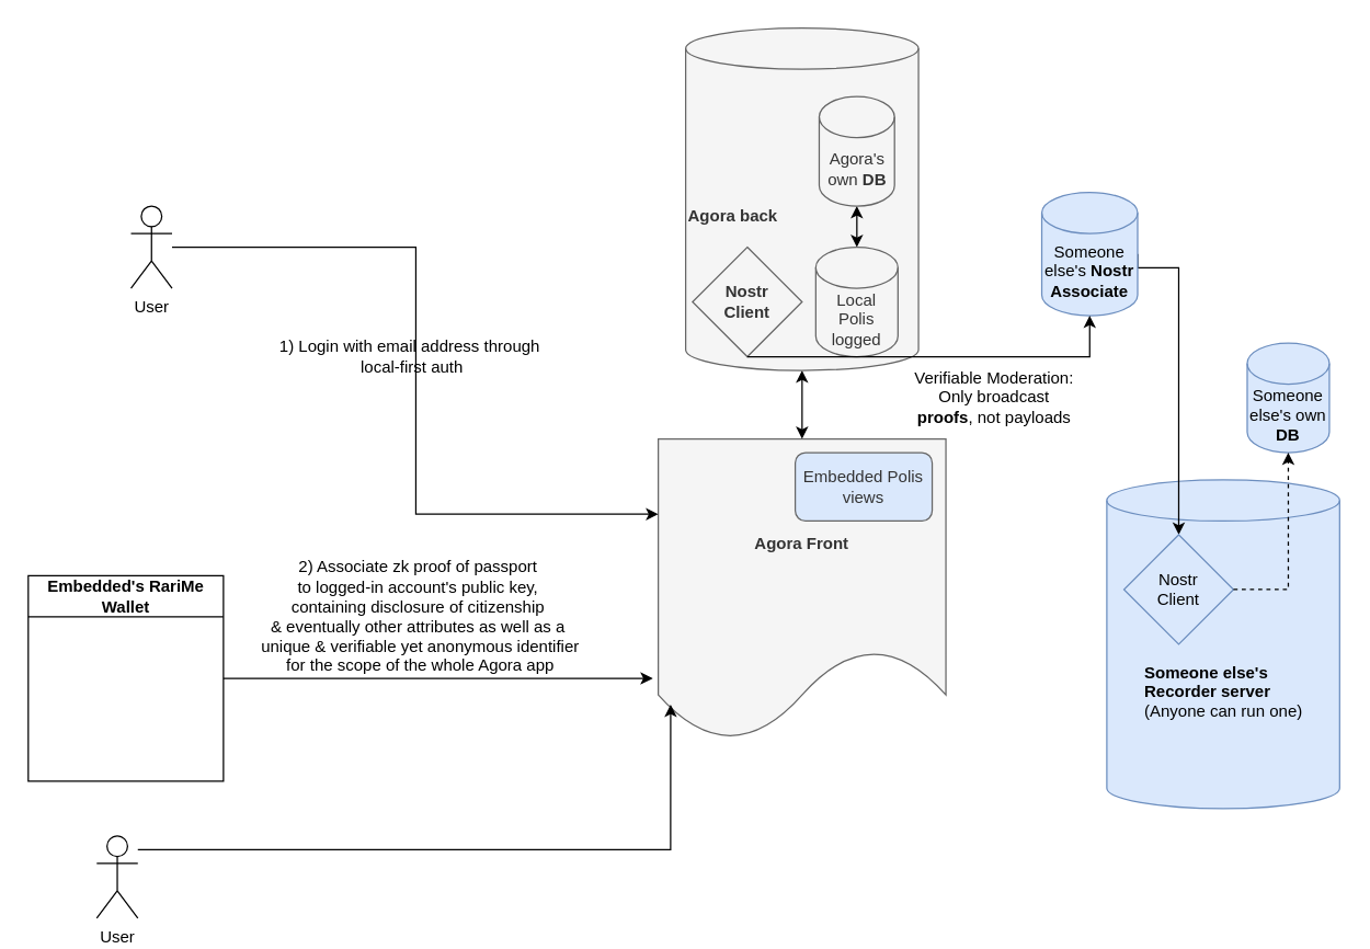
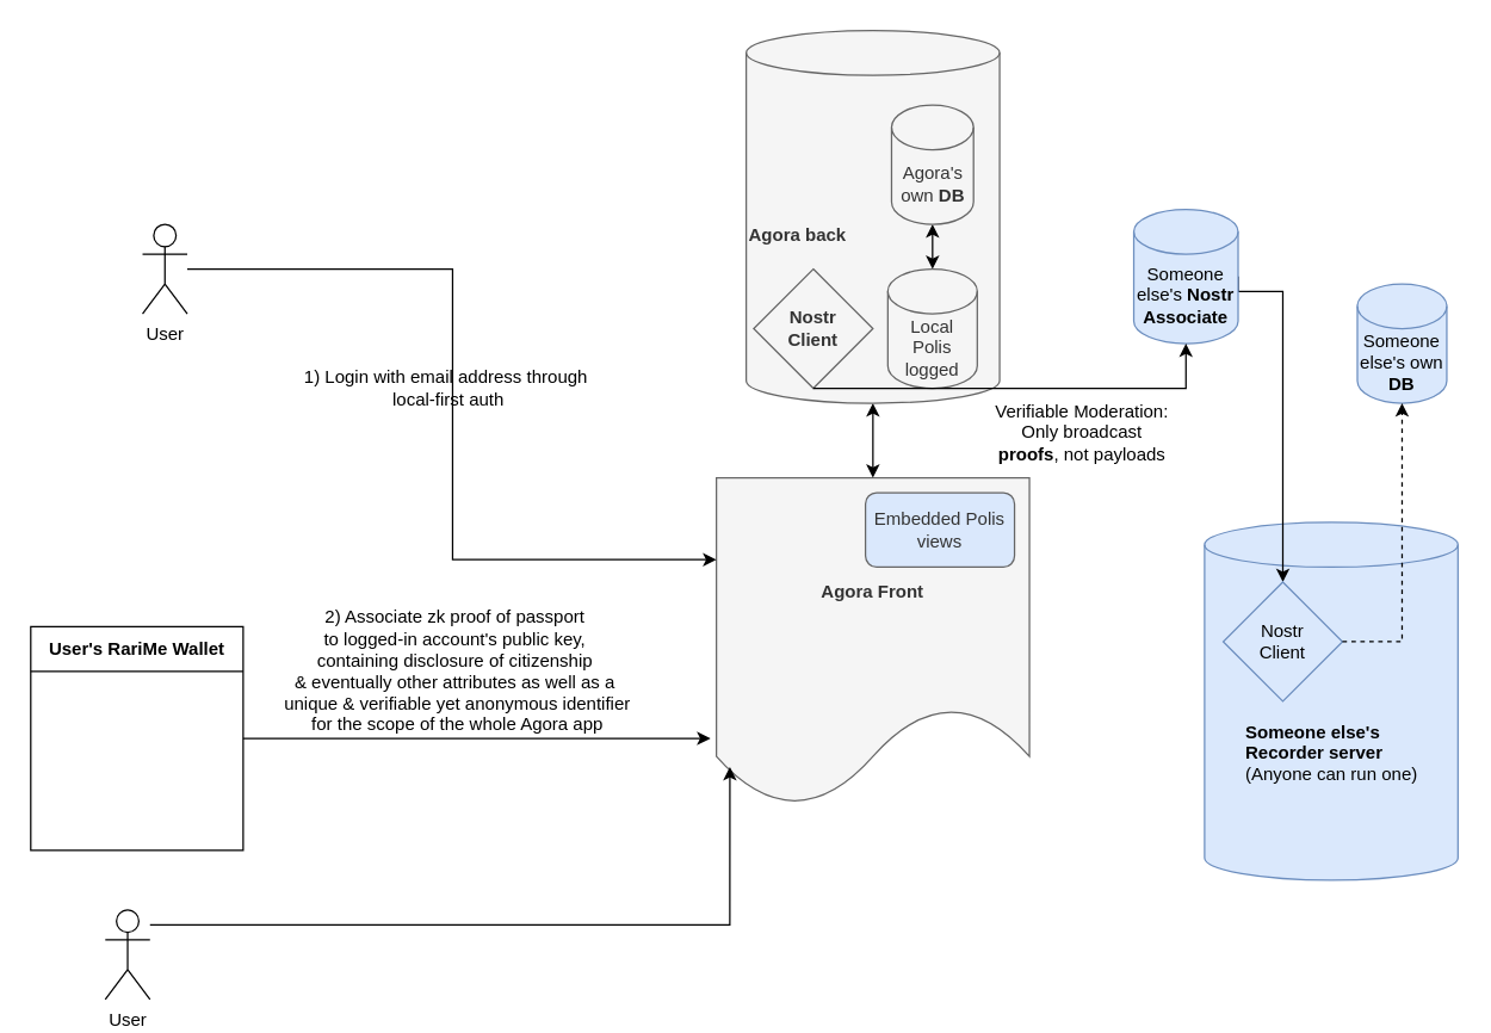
- <mxCell id="11" value="Someone else's own &lt;b&gt;DB&lt;/b&gt;" style="shape=cylinder3;whiteSpace=wrap;html=1;boundedLbl=1;backgroundOutline=1;size=15;fillColor=#dae8fc;strokeColor=#6c8ebf;" parent="1" vertex="1"><mxGeometry x="910" y="250" width="60" height="80" as="geometry" /></mxCell>
+ <mxCell id="11" value="Someone else's own &lt;b&gt;DB&lt;/b&gt;" style="shape=cylinder3;whiteSpace=wrap;html=1;boundedLbl=1;backgroundOutline=1;size=15;fillColor=#dae8fc;strokeColor=#6c8ebf;" parent="1" vertex="1"><mxGeometry x="910" y="190" width="60" height="80" as="geometry" /></mxCell>
- <mxCell id="18" value="Embedded's &lt;span style=&quot;background-color: initial;&quot;&gt;RariMe Wallet&lt;/span&gt;" style="swimlane;whiteSpace=wrap;html=1;startSize=30;" parent="1" vertex="1"><mxGeometry x="20" y="420" width="142.5" height="150" as="geometry" /></mxCell>
+ <mxCell id="18" value="User's &lt;span style=&quot;background-color: initial;&quot;&gt;RariMe Wallet&lt;/span&gt;" style="swimlane;whiteSpace=wrap;html=1;startSize=30;" parent="1" vertex="1"><mxGeometry x="20" y="420" width="142.5" height="150" as="geometry" /></mxCell>
